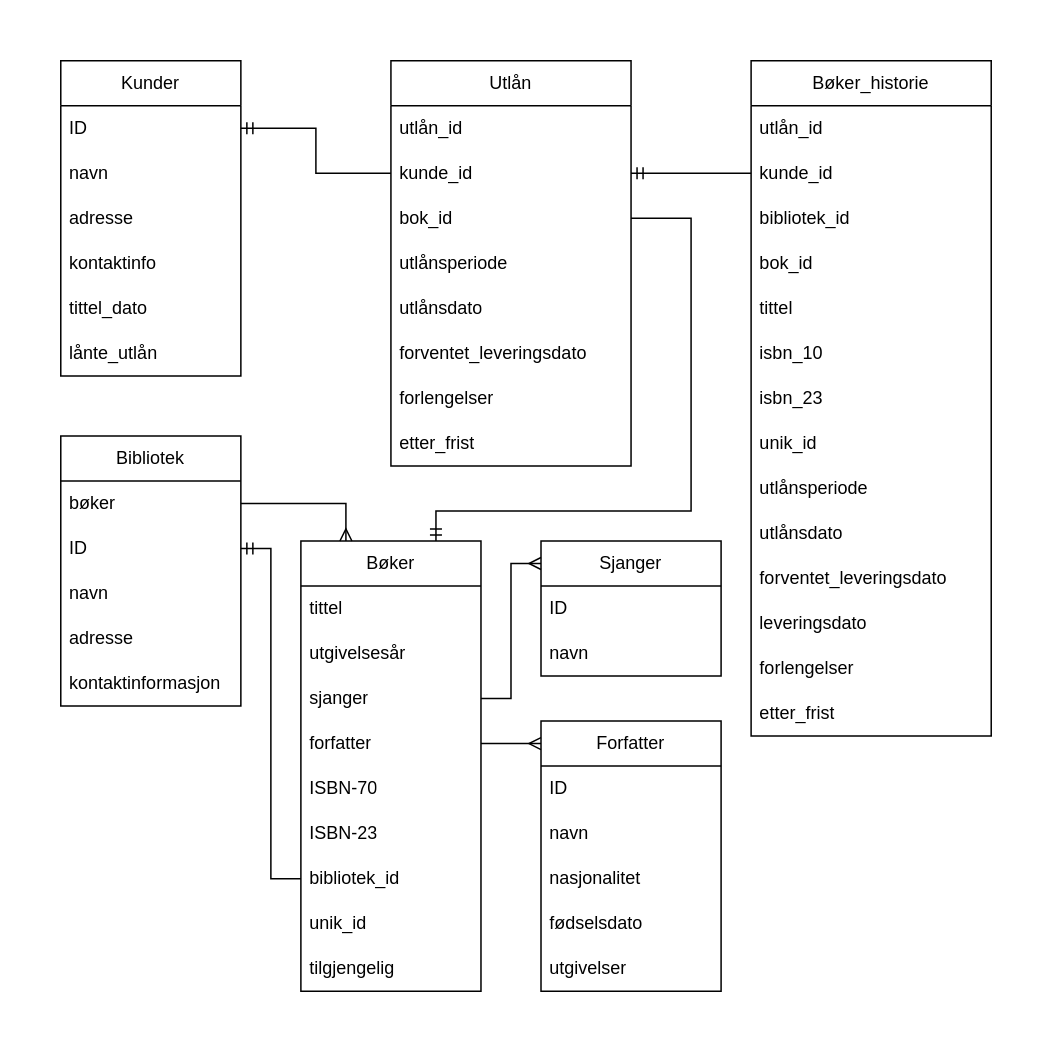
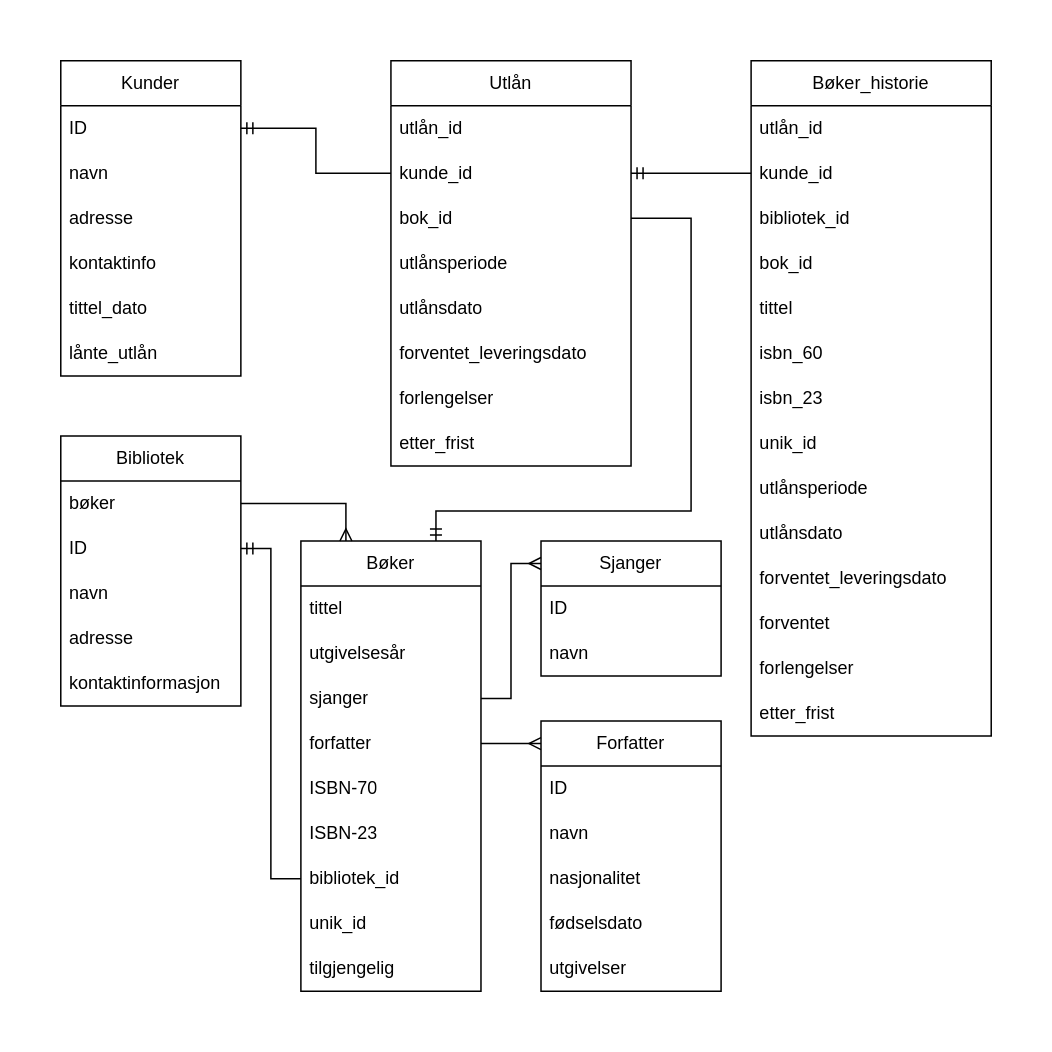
- <mxCell id="48" value="isbn_10" style="text;strokeColor=none;fillColor=none;align=left;verticalAlign=middle;spacingLeft=4;spacingRight=4;overflow=hidden;points=[[0,0.5],[1,0.5]];portConstraint=eastwest;rotatable=0;whiteSpace=wrap;html=1;" vertex="1" parent="42"><mxGeometry y="180" width="160" height="30" as="geometry" /></mxCell>
+ <mxCell id="48" value="isbn_60" style="text;strokeColor=none;fillColor=none;align=left;verticalAlign=middle;spacingLeft=4;spacingRight=4;overflow=hidden;points=[[0,0.5],[1,0.5]];portConstraint=eastwest;rotatable=0;whiteSpace=wrap;html=1;" vertex="1" parent="42"><mxGeometry y="180" width="160" height="30" as="geometry" /></mxCell>
- <mxCell id="54" value="leveringsdato" style="text;strokeColor=none;fillColor=none;align=left;verticalAlign=middle;spacingLeft=4;spacingRight=4;overflow=hidden;points=[[0,0.5],[1,0.5]];portConstraint=eastwest;rotatable=0;whiteSpace=wrap;html=1;" vertex="1" parent="42"><mxGeometry y="360" width="160" height="30" as="geometry" /></mxCell>
+ <mxCell id="54" value="forventet" style="text;strokeColor=none;fillColor=none;align=left;verticalAlign=middle;spacingLeft=4;spacingRight=4;overflow=hidden;points=[[0,0.5],[1,0.5]];portConstraint=eastwest;rotatable=0;whiteSpace=wrap;html=1;" vertex="1" parent="42"><mxGeometry y="360" width="160" height="30" as="geometry" /></mxCell>
